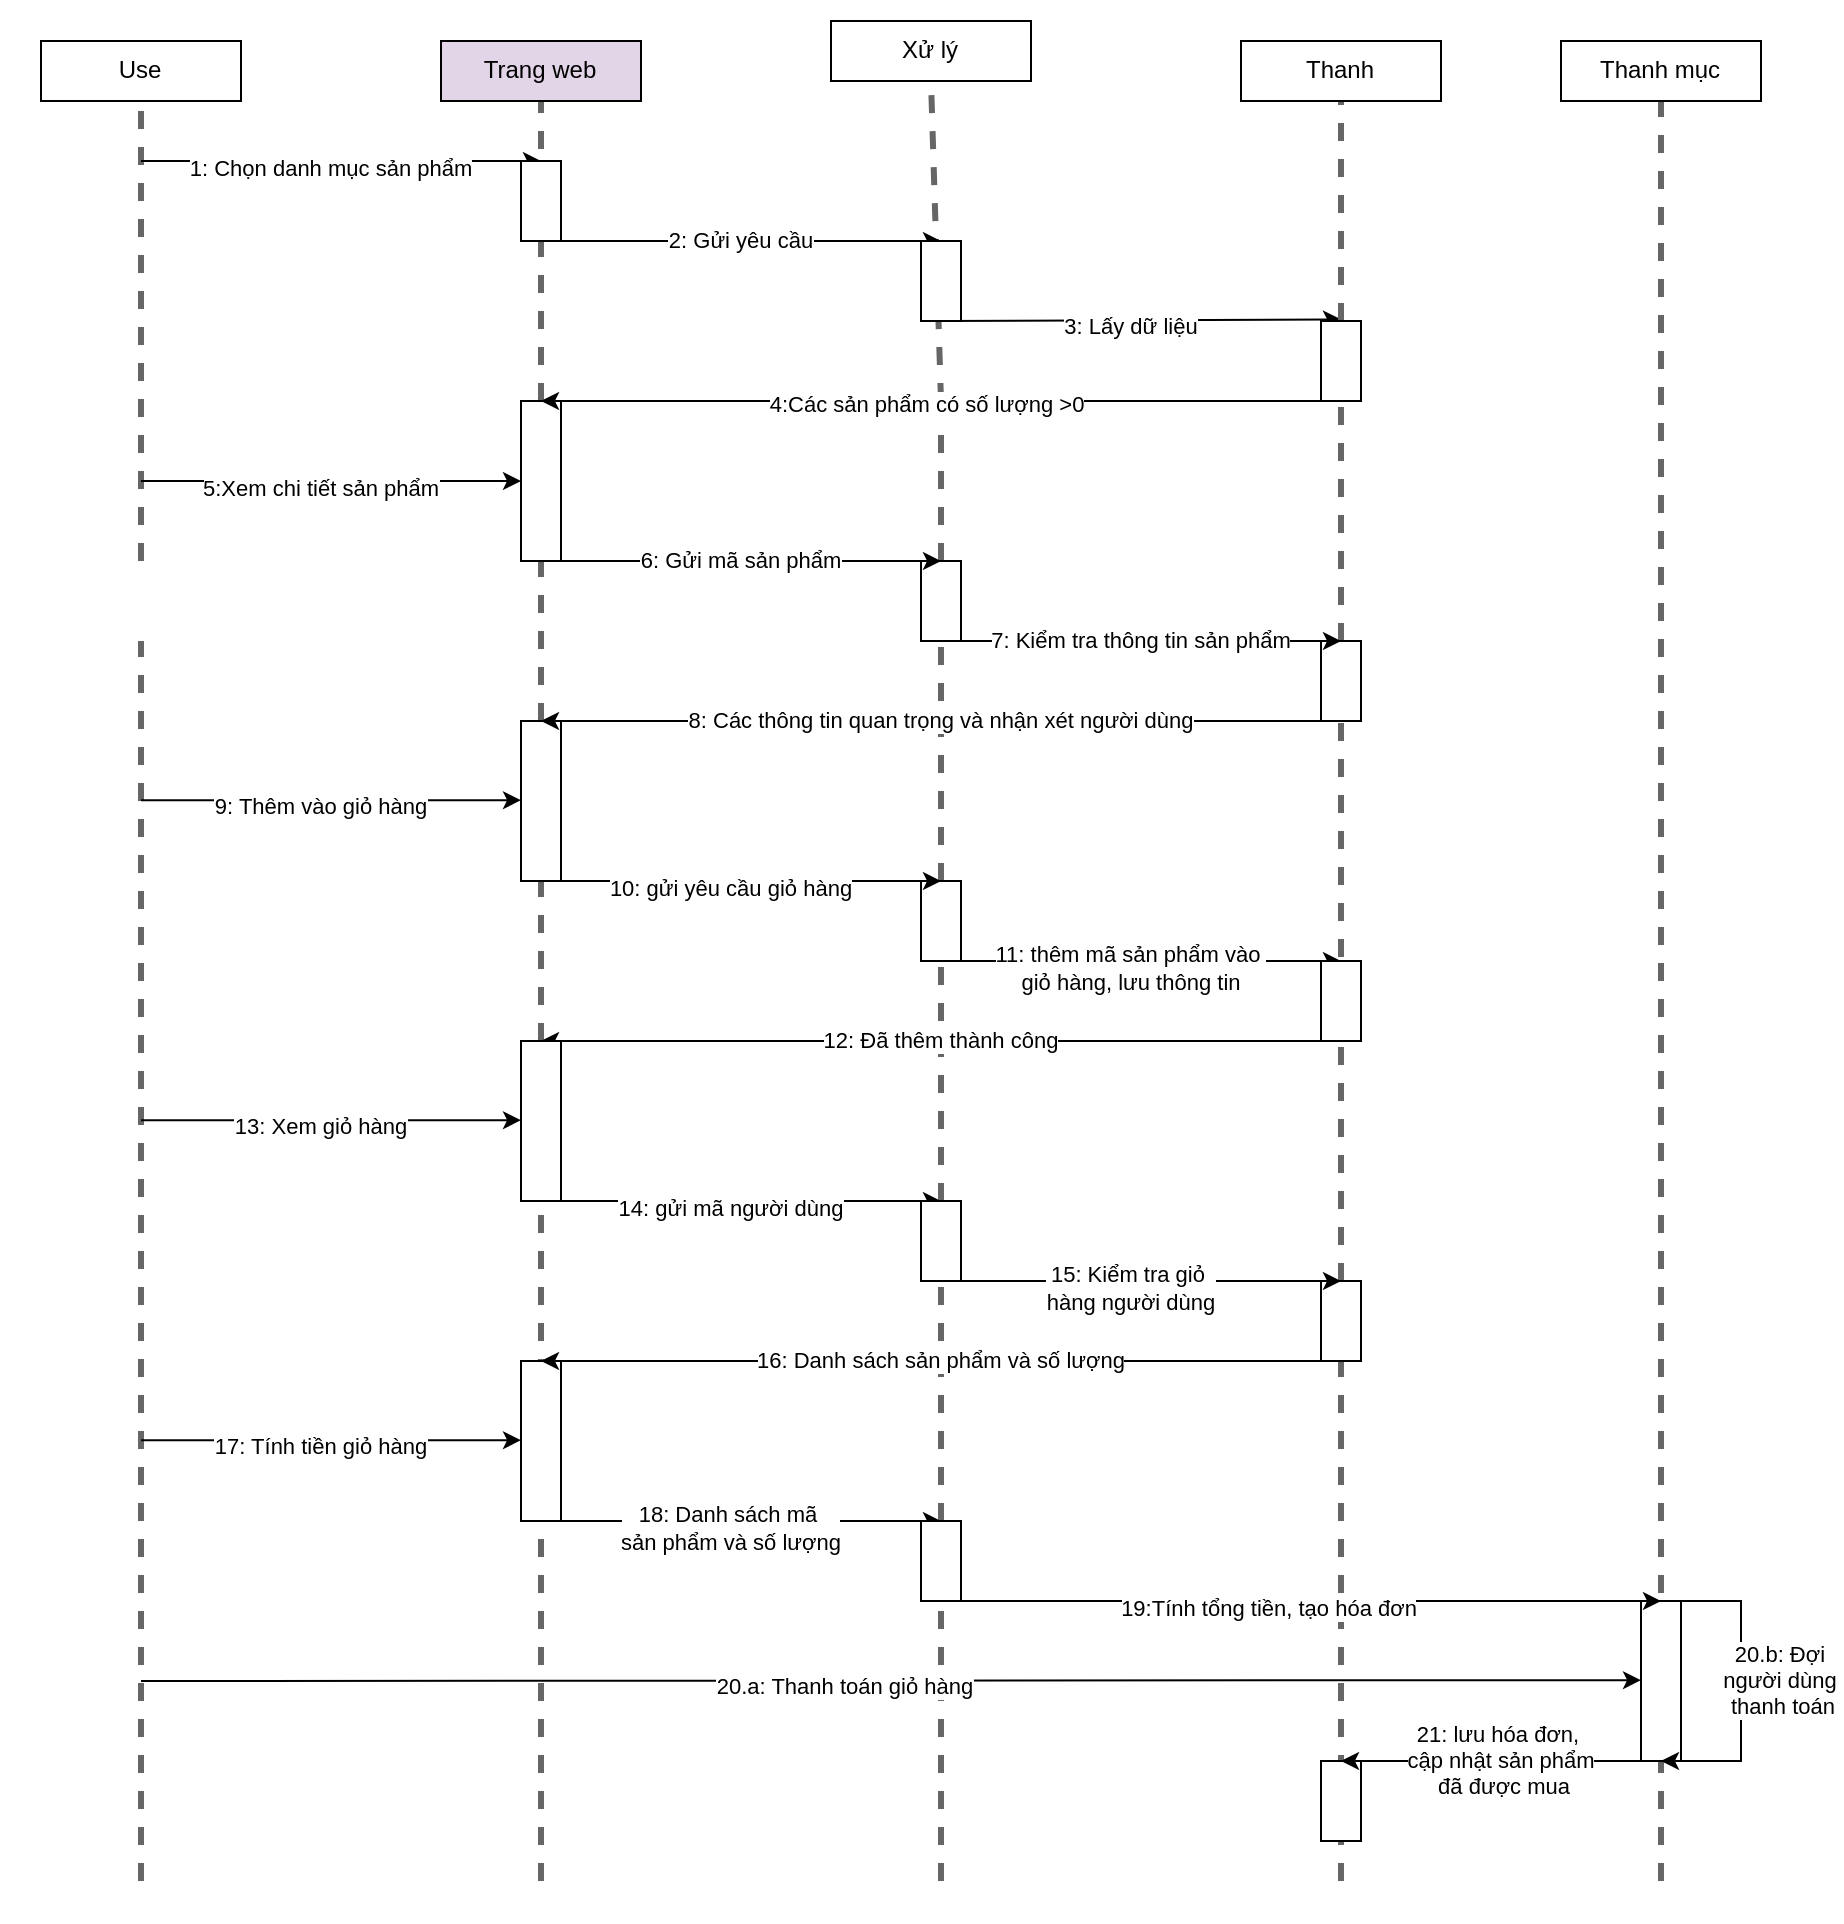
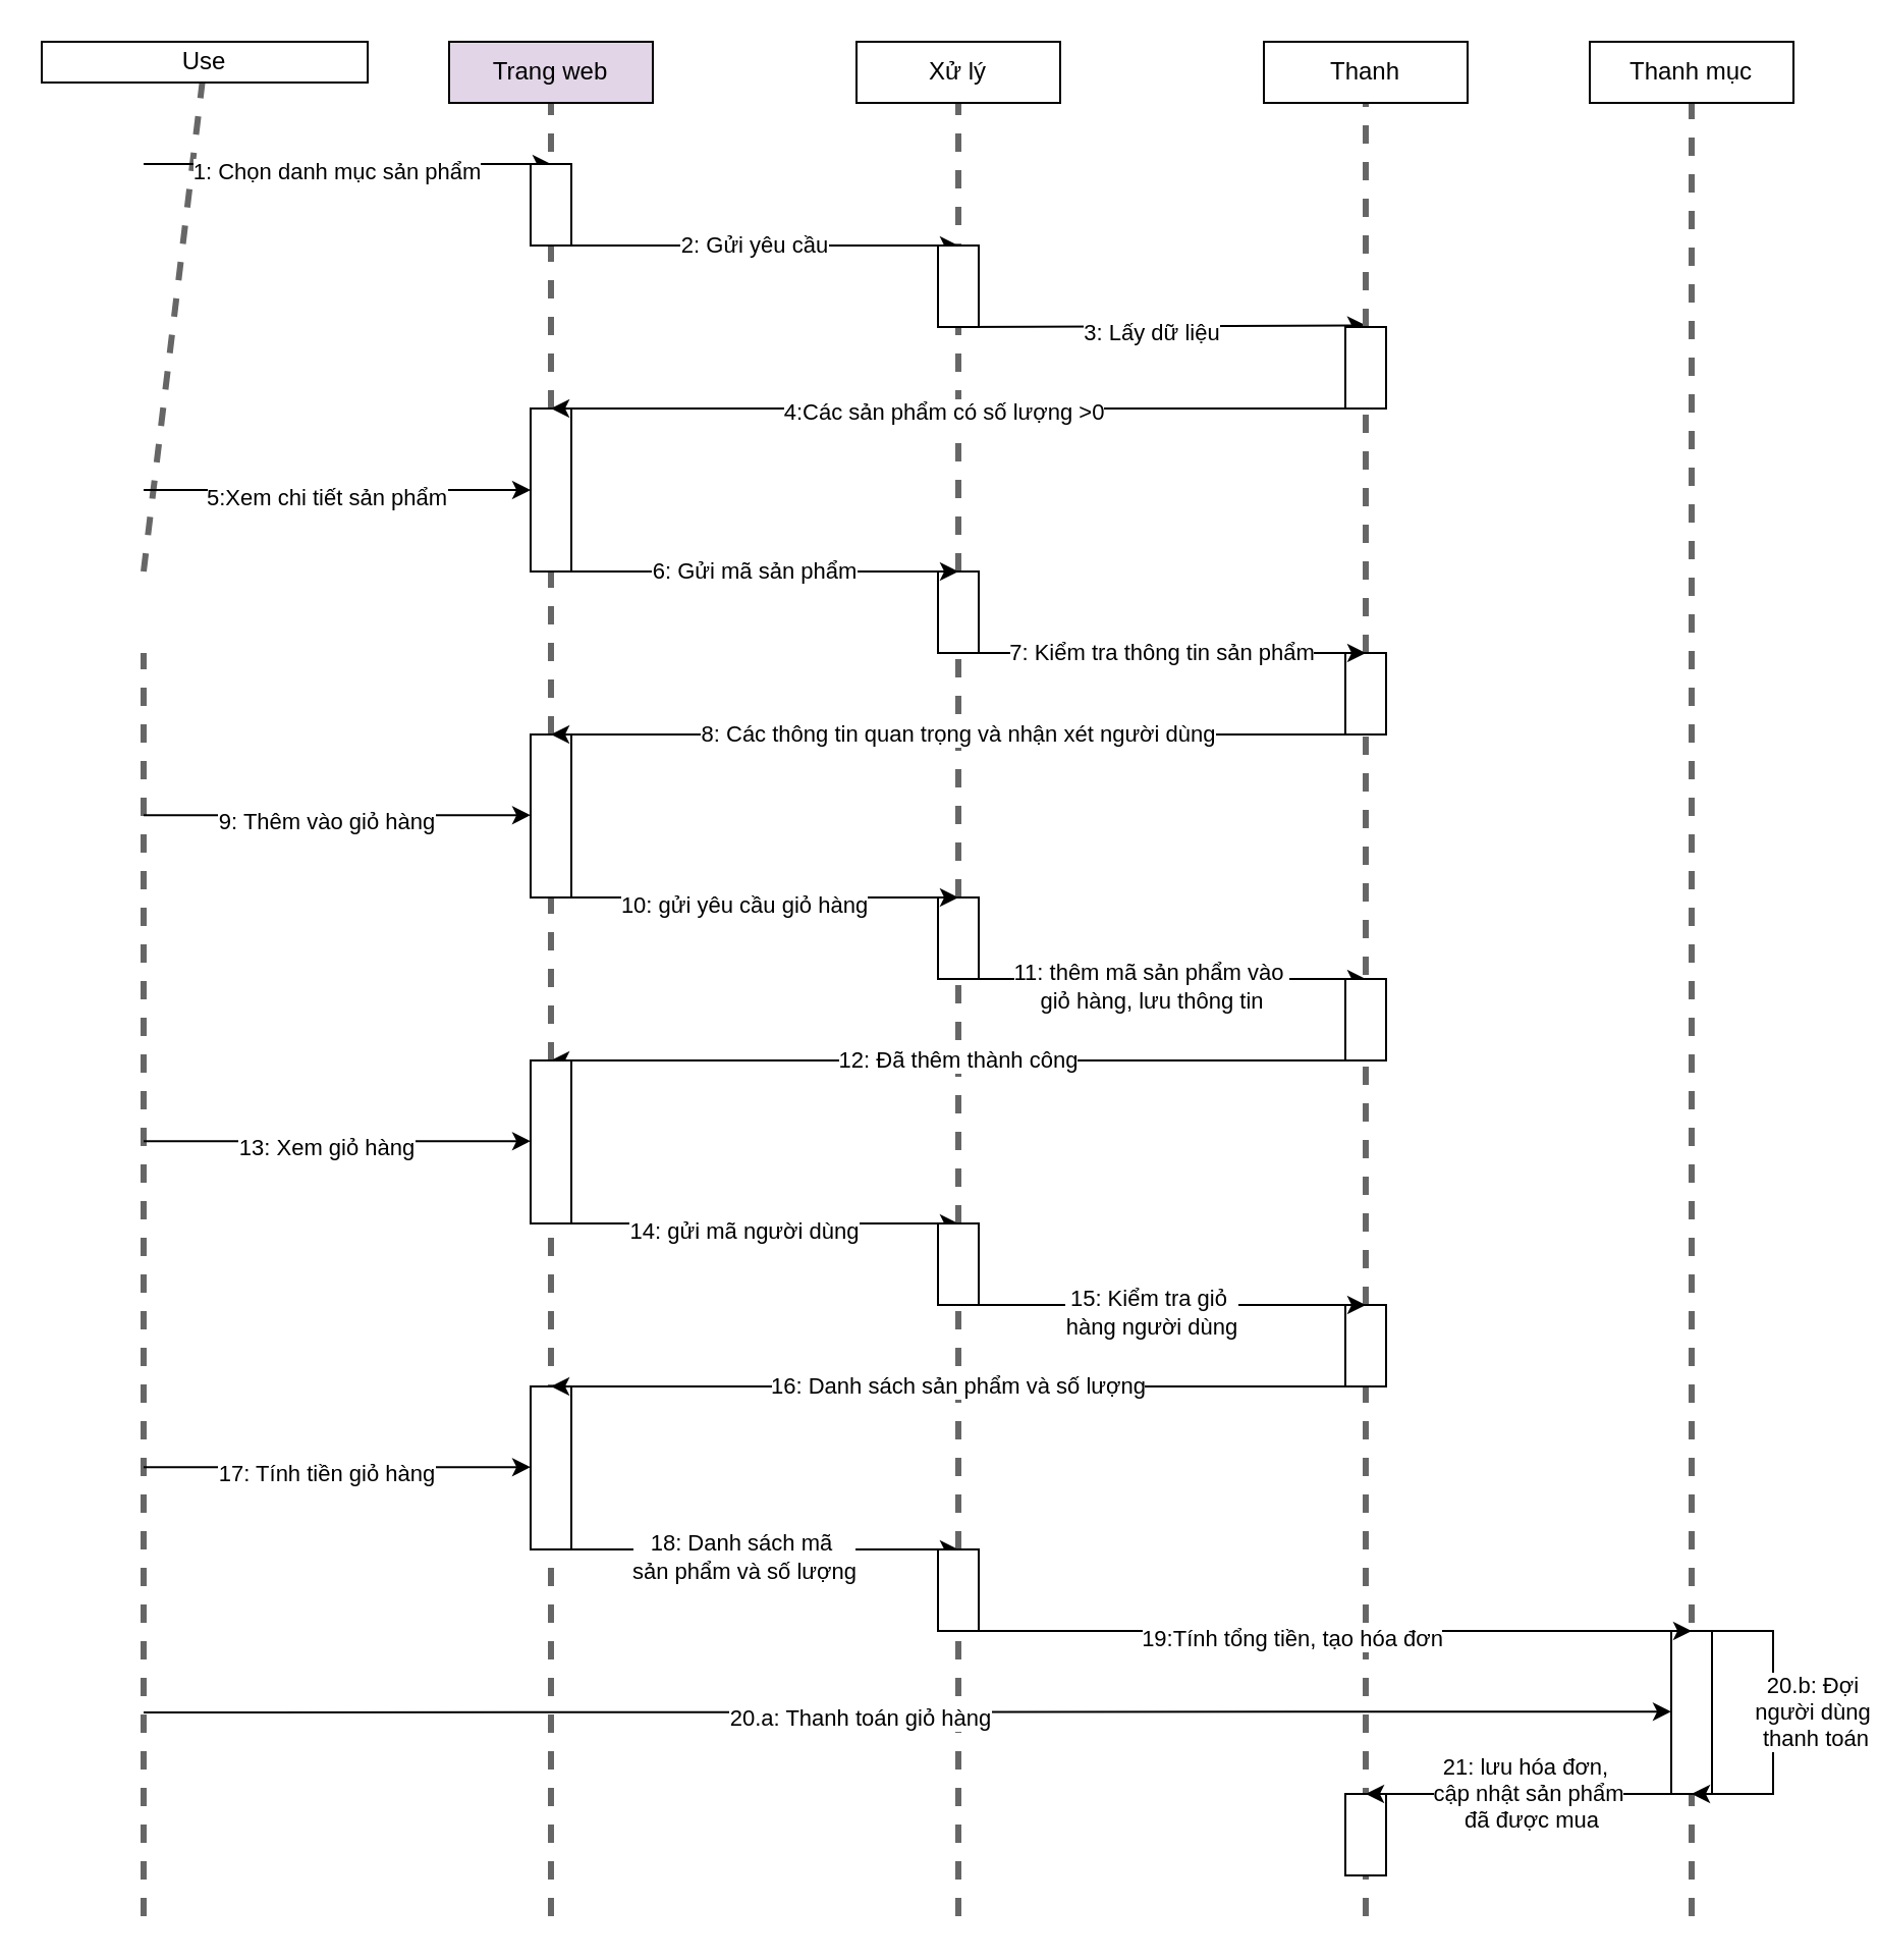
- <mxCell id="7" value="Xử lý" style="rounded=0;whiteSpace=wrap;html=1;" vertex="1" parent="1"><mxGeometry x="415" y="10" width="100" height="30" as="geometry" /></mxCell>
+ <mxCell id="7" value="Xử lý" style="rounded=0;whiteSpace=wrap;html=1;" vertex="1" parent="1"><mxGeometry x="420" y="20" width="100" height="30" as="geometry" /></mxCell>
- <mxCell id="5" value="Use" style="rounded=0;whiteSpace=wrap;html=1;" vertex="1" parent="1"><mxGeometry x="20" y="20" width="100" height="30" as="geometry" /></mxCell>
+ <mxCell id="5" value="Use" style="rounded=0;whiteSpace=wrap;html=1;" vertex="1" parent="1"><mxGeometry x="20" y="20" width="160" height="20" as="geometry" /></mxCell>
